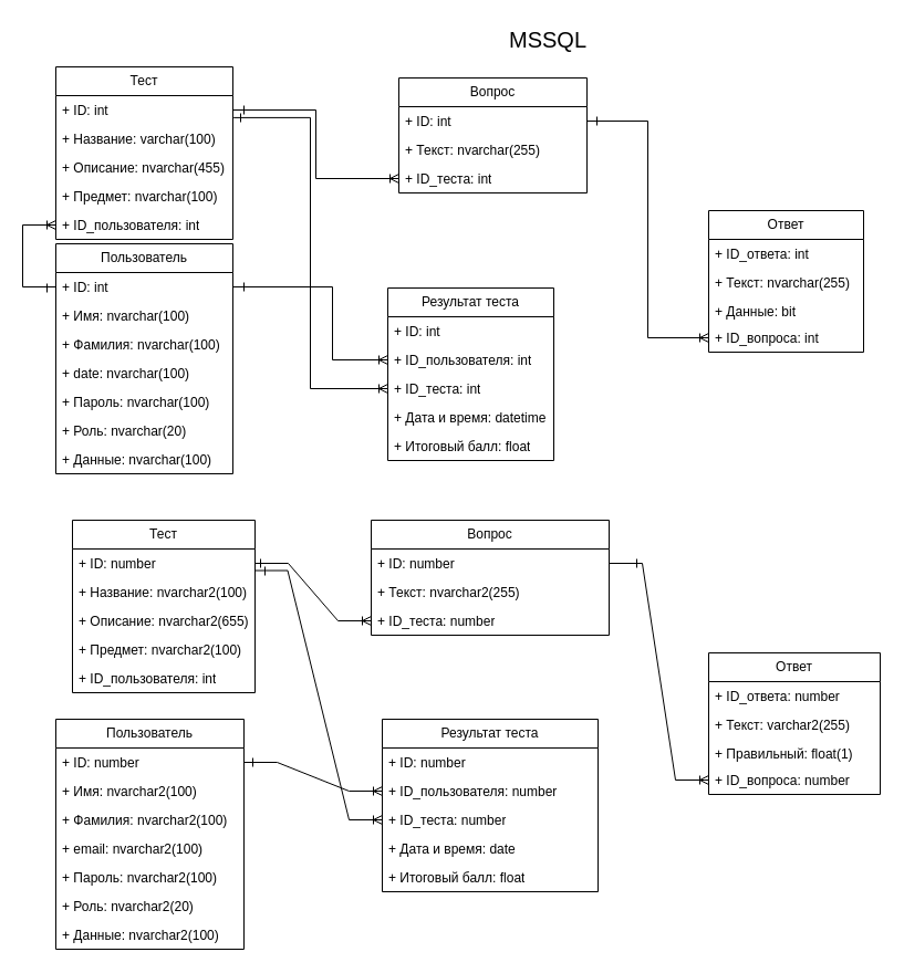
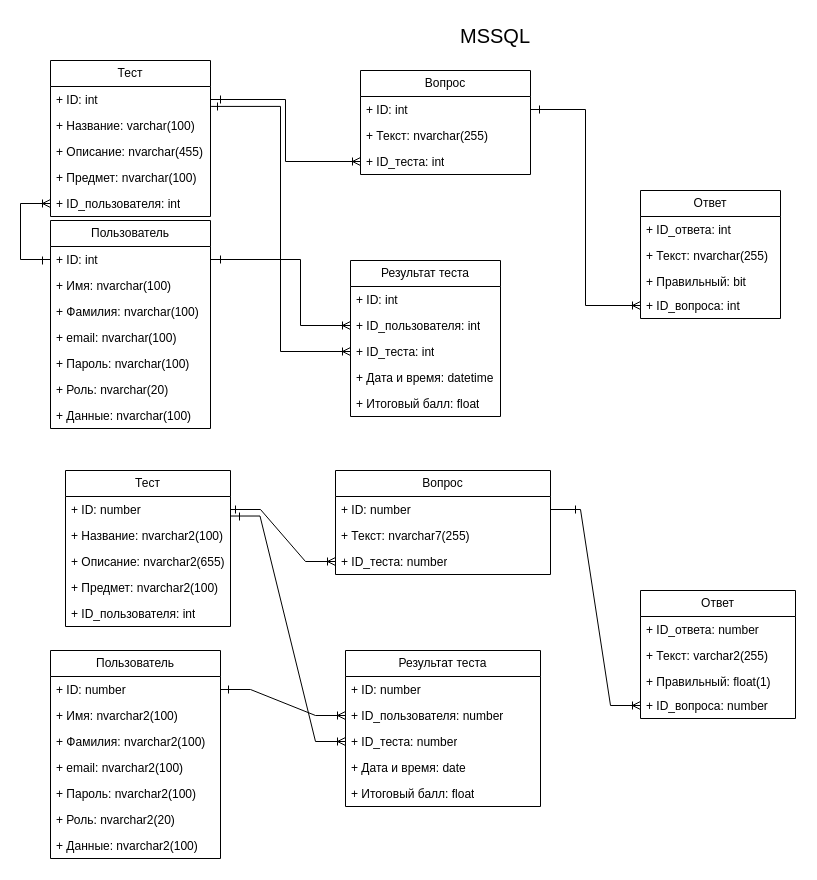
- <mxCell id="15" value="+ Данные: bit" style="text;strokeColor=none;fillColor=none;align=left;verticalAlign=top;spacingLeft=4;spacingRight=4;overflow=hidden;rotatable=0;points=[[0,0.5],[1,0.5]];portConstraint=eastwest;whiteSpace=wrap;html=1;" parent="12" vertex="1"><mxGeometry y="78" width="140" height="24" as="geometry" /></mxCell>
+ <mxCell id="15" value="+ Правильный: bit" style="text;strokeColor=none;fillColor=none;align=left;verticalAlign=top;spacingLeft=4;spacingRight=4;overflow=hidden;rotatable=0;points=[[0,0.5],[1,0.5]];portConstraint=eastwest;whiteSpace=wrap;html=1;" parent="12" vertex="1"><mxGeometry y="78" width="140" height="24" as="geometry" /></mxCell>
- <mxCell id="21" value="+ date: nvarchar(100)" style="text;strokeColor=none;fillColor=none;align=left;verticalAlign=top;spacingLeft=4;spacingRight=4;overflow=hidden;rotatable=0;points=[[0,0.5],[1,0.5]];portConstraint=eastwest;whiteSpace=wrap;html=1;" parent="17" vertex="1"><mxGeometry y="104" width="160" height="26" as="geometry" /></mxCell>
+ <mxCell id="21" value="+ email: nvarchar(100)" style="text;strokeColor=none;fillColor=none;align=left;verticalAlign=top;spacingLeft=4;spacingRight=4;overflow=hidden;rotatable=0;points=[[0,0.5],[1,0.5]];portConstraint=eastwest;whiteSpace=wrap;html=1;" parent="17" vertex="1"><mxGeometry y="104" width="160" height="26" as="geometry" /></mxCell>
- <mxCell id="44" value="+ Текст: nvarchar2(255)" style="text;strokeColor=none;fillColor=none;align=left;verticalAlign=top;spacingLeft=4;spacingRight=4;overflow=hidden;rotatable=0;points=[[0,0.5],[1,0.5]];portConstraint=eastwest;whiteSpace=wrap;html=1;" parent="42" vertex="1"><mxGeometry y="52" width="215" height="26" as="geometry" /></mxCell>
+ <mxCell id="44" value="+ Текст: nvarchar7(255)" style="text;strokeColor=none;fillColor=none;align=left;verticalAlign=top;spacingLeft=4;spacingRight=4;overflow=hidden;rotatable=0;points=[[0,0.5],[1,0.5]];portConstraint=eastwest;whiteSpace=wrap;html=1;" parent="42" vertex="1"><mxGeometry y="52" width="215" height="26" as="geometry" /></mxCell>
